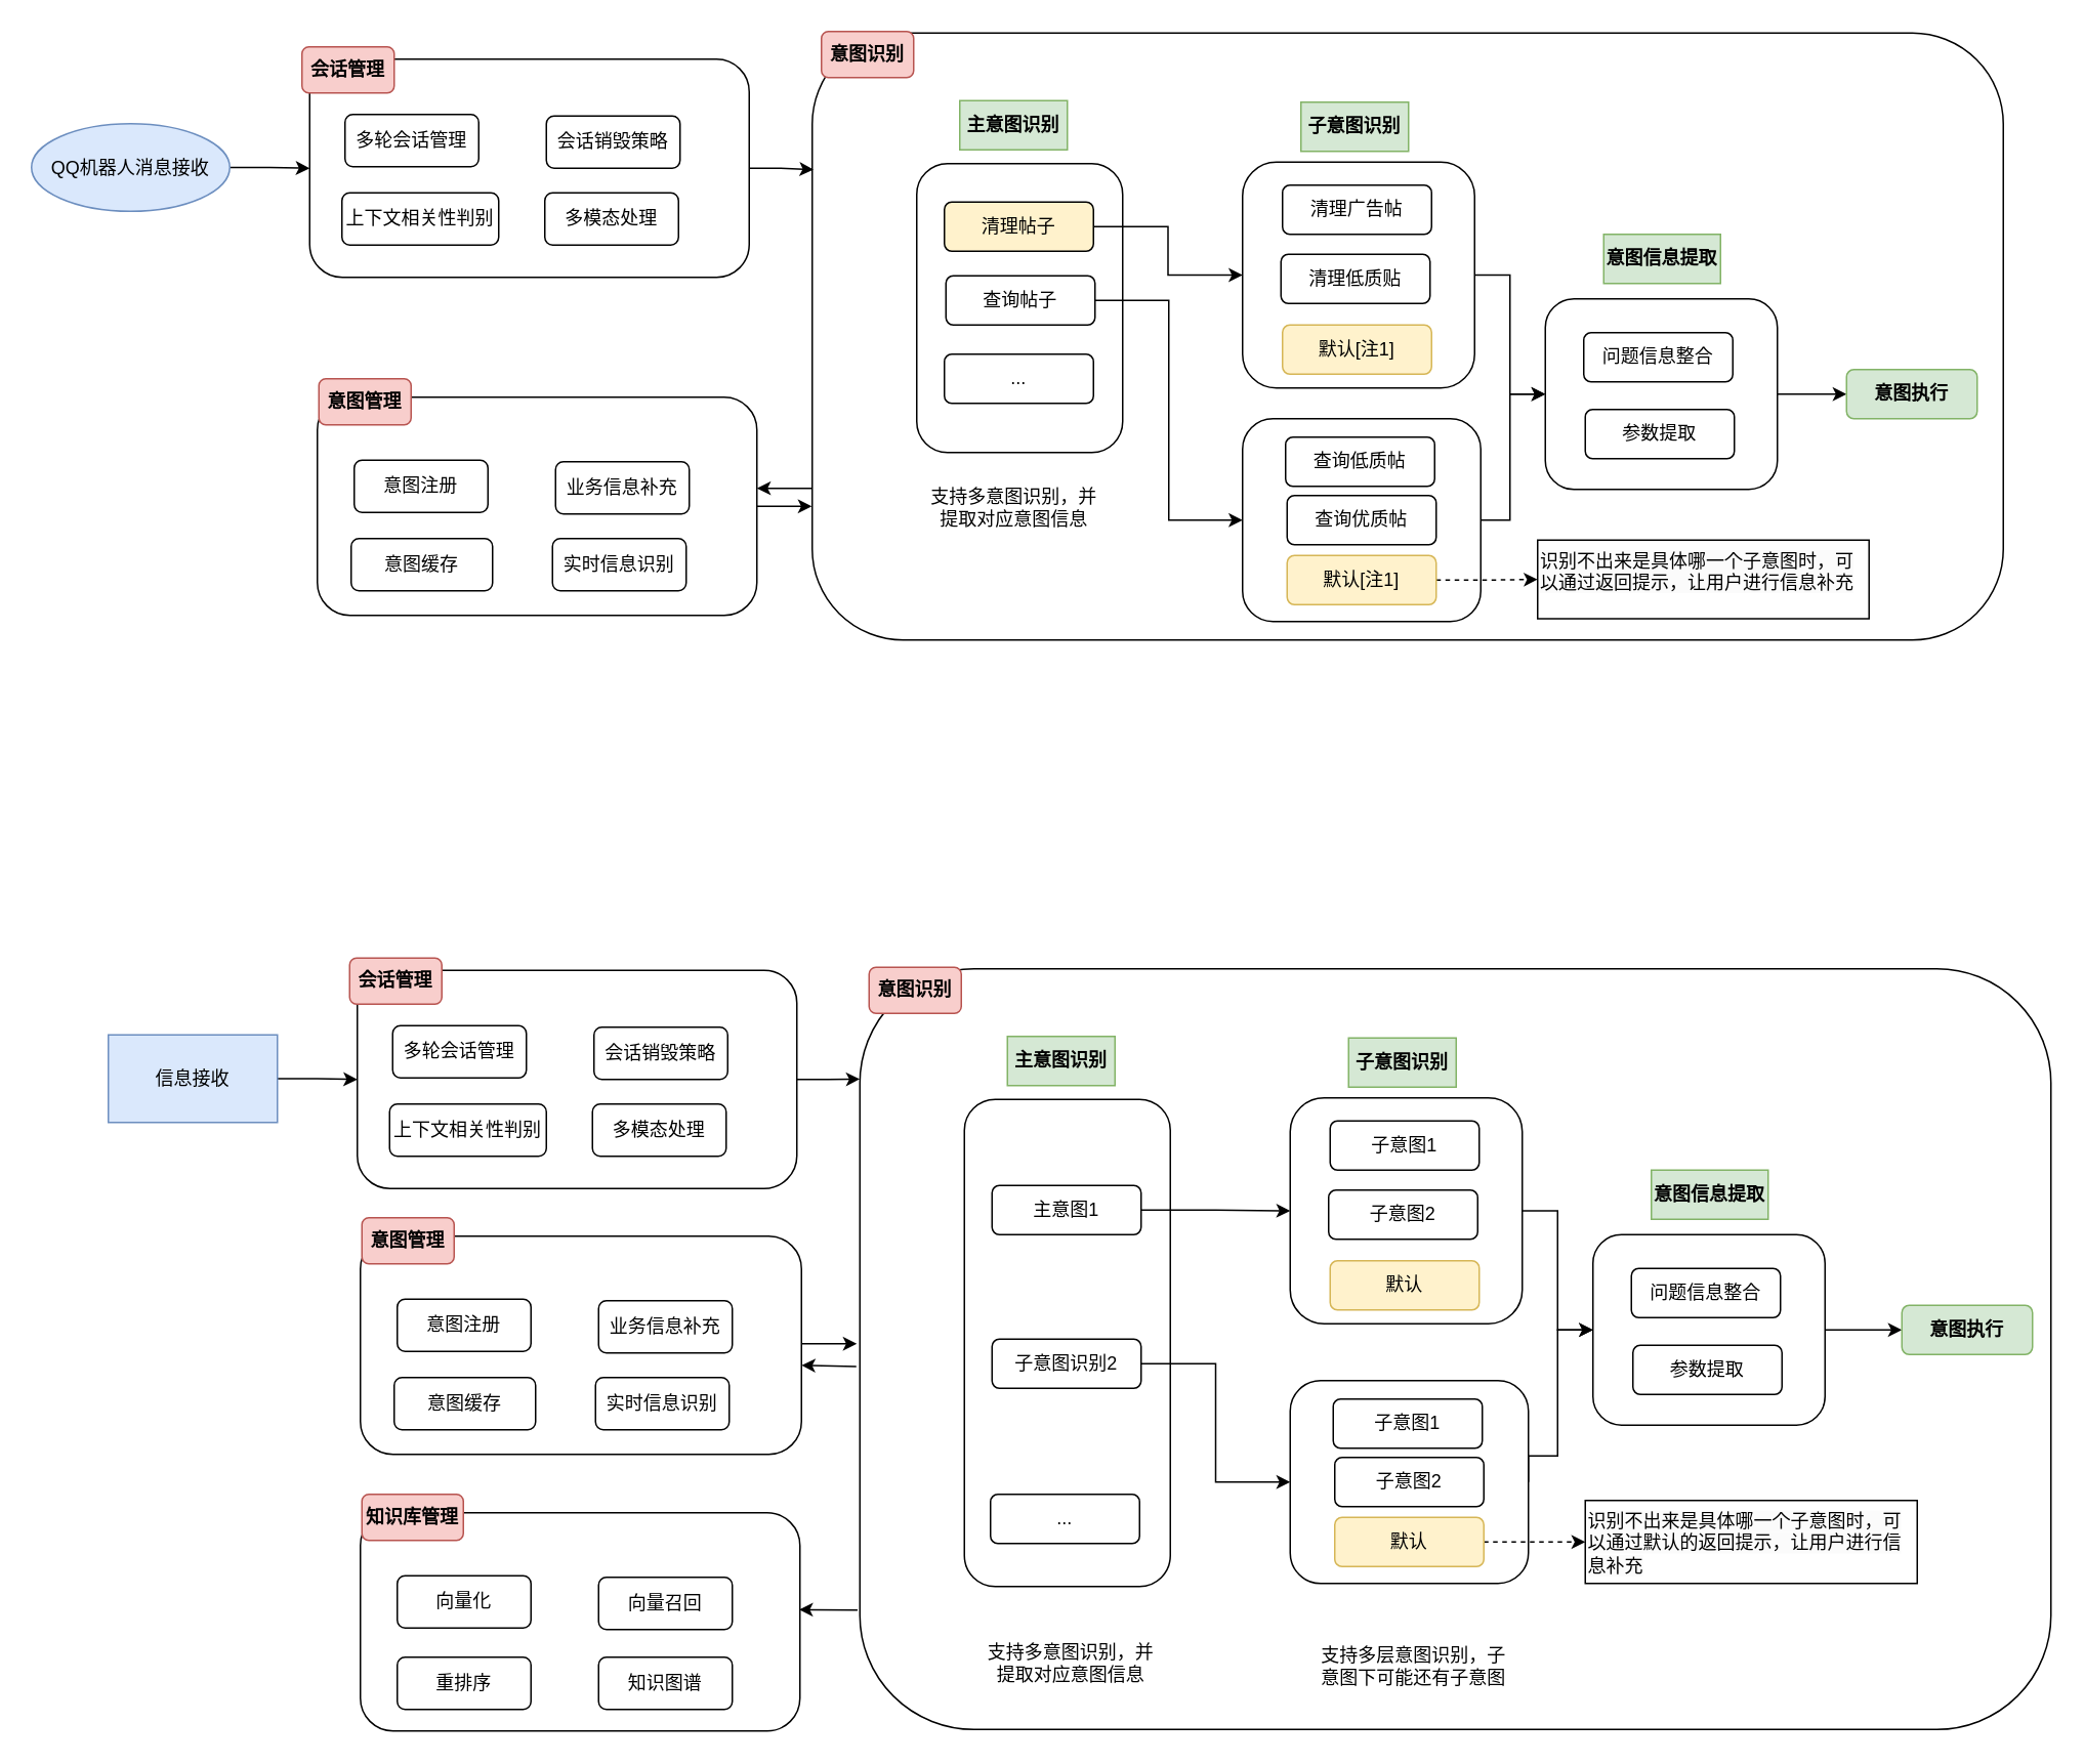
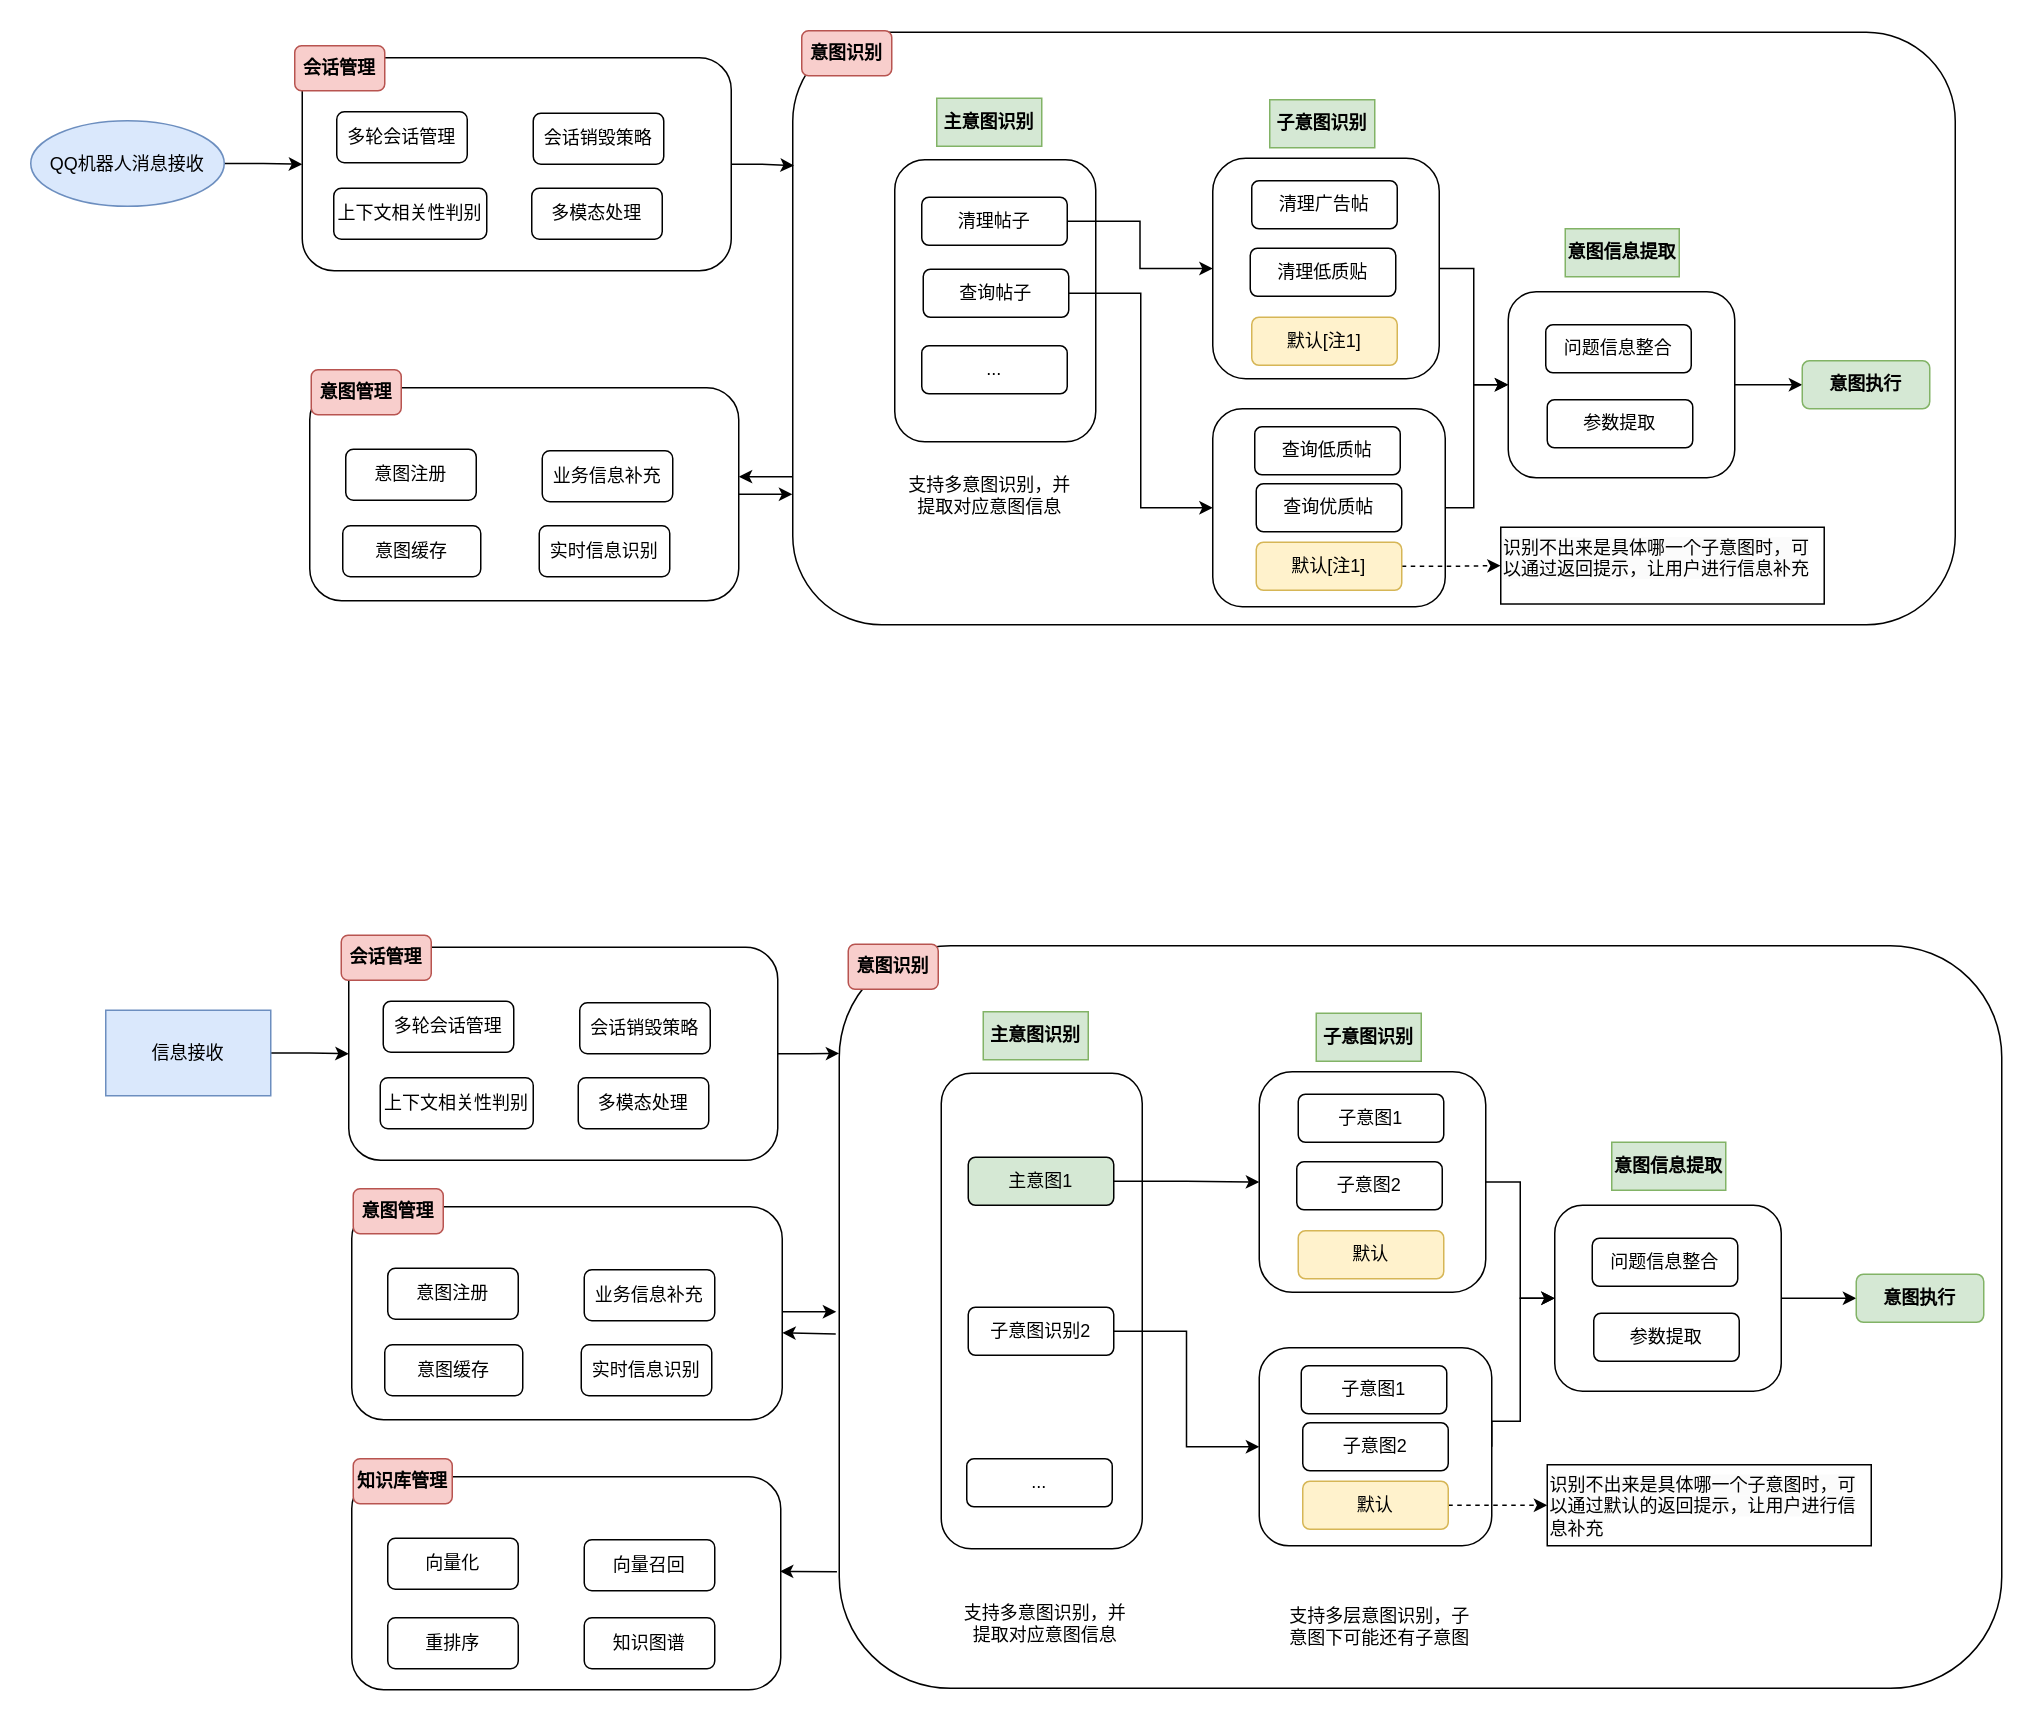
- <mxCell id="7" value="清理帖子" style="rounded=1;whiteSpace=wrap;html=1;glass=0;shadow=0;fillColor=#fff2cc;" parent="1" vertex="1"><mxGeometry x="614" y="131" width="97" height="32" as="geometry" /></mxCell>
+ <mxCell id="7" value="清理帖子" style="rounded=1;whiteSpace=wrap;html=1;glass=0;shadow=0;" parent="1" vertex="1"><mxGeometry x="614" y="131" width="97" height="32" as="geometry" /></mxCell>
- <mxCell id="53" value="主意图1" style="rounded=1;whiteSpace=wrap;html=1;glass=0;shadow=0;" vertex="1" parent="1"><mxGeometry x="645" y="771" width="97" height="32" as="geometry" /></mxCell>
+ <mxCell id="53" value="主意图1" style="rounded=1;whiteSpace=wrap;html=1;glass=0;shadow=0;fillColor=#d5e8d4;" vertex="1" parent="1"><mxGeometry x="645" y="771" width="97" height="32" as="geometry" /></mxCell>
